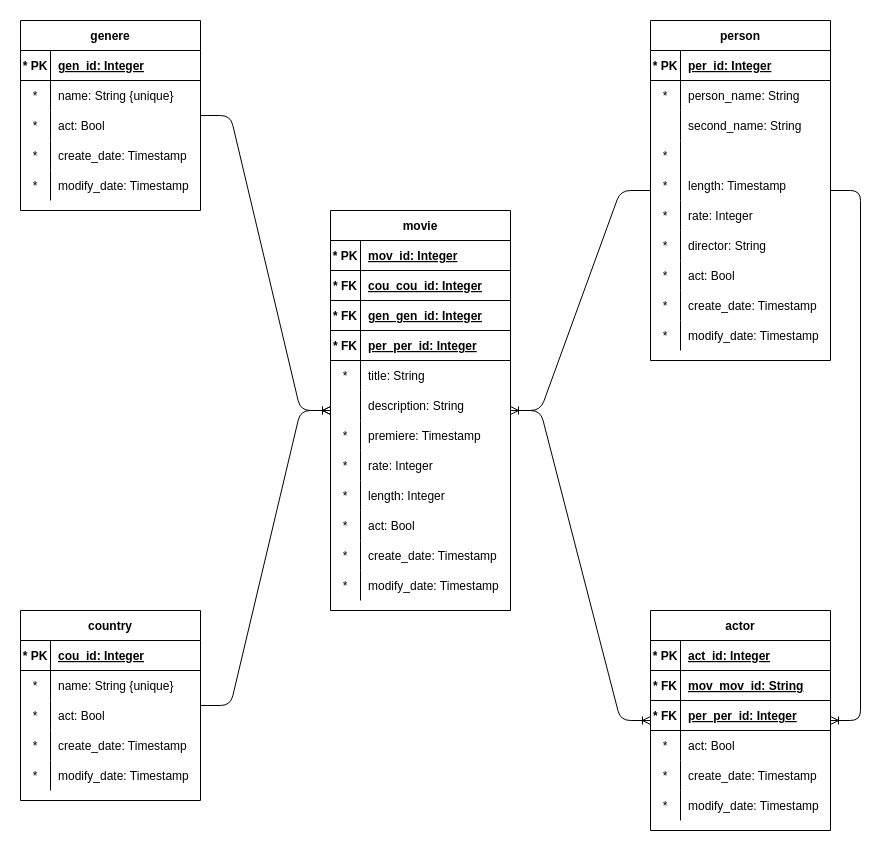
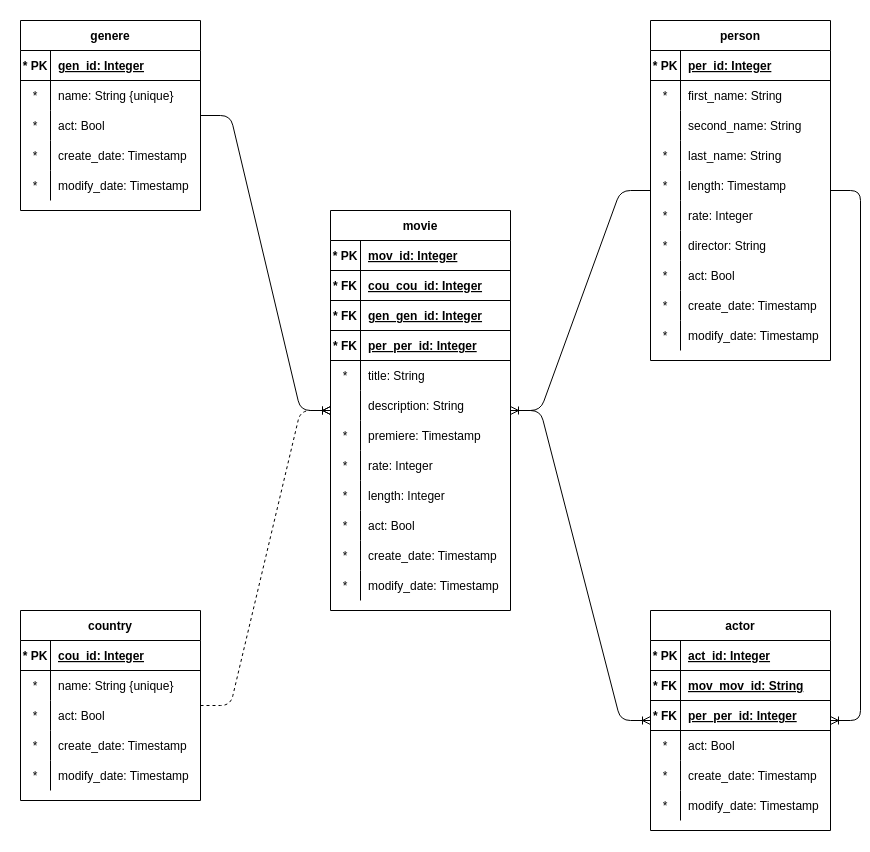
- <mxCell id="77" value="person_name: String" style="shape=partialRectangle;connectable=0;fillColor=none;top=0;left=0;bottom=0;right=0;align=left;spacingLeft=6;overflow=hidden;" vertex="1" parent="75"><mxGeometry x="30" width="150" height="30" as="geometry" /></mxCell>
+ <mxCell id="77" value="first_name: String" style="shape=partialRectangle;connectable=0;fillColor=none;top=0;left=0;bottom=0;right=0;align=left;spacingLeft=6;overflow=hidden;" vertex="1" parent="75"><mxGeometry x="30" width="150" height="30" as="geometry" /></mxCell>
+ <mxCell id="83" value="last_name: String" style="shape=partialRectangle;connectable=0;fillColor=none;top=0;left=0;bottom=0;right=0;align=left;spacingLeft=6;overflow=hidden;" vertex="1" parent="81"><mxGeometry x="30" width="150" height="30" as="geometry" /></mxCell>
- <mxCell id="102" value="" style="edgeStyle=entityRelationEdgeStyle;fontSize=12;html=1;endArrow=ERoneToMany;" edge="1" parent="1" source="2" target="18"><mxGeometry width="100" height="100" relative="1" as="geometry"><mxPoint x="250" y="750" as="sourcePoint" /><mxPoint x="350" y="650" as="targetPoint" /></mxGeometry></mxCell>
+ <mxCell id="102" value="" style="edgeStyle=entityRelationEdgeStyle;fontSize=12;html=1;endArrow=ERoneToMany;dashed=1;" edge="1" parent="1" source="2" target="18"><mxGeometry width="100" height="100" relative="1" as="geometry"><mxPoint x="250" y="750" as="sourcePoint" /><mxPoint x="350" y="650" as="targetPoint" /></mxGeometry></mxCell>
